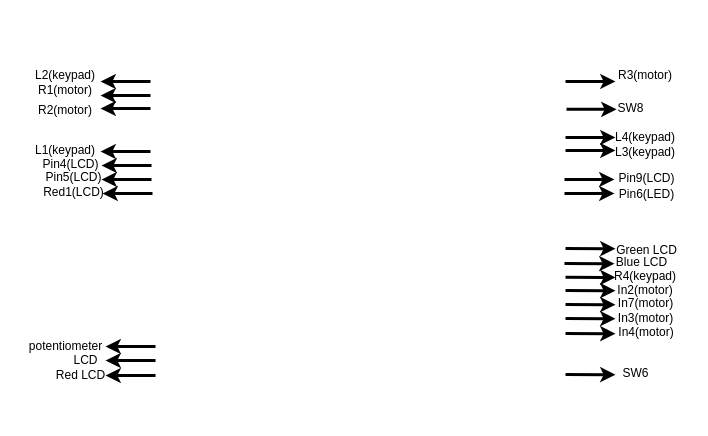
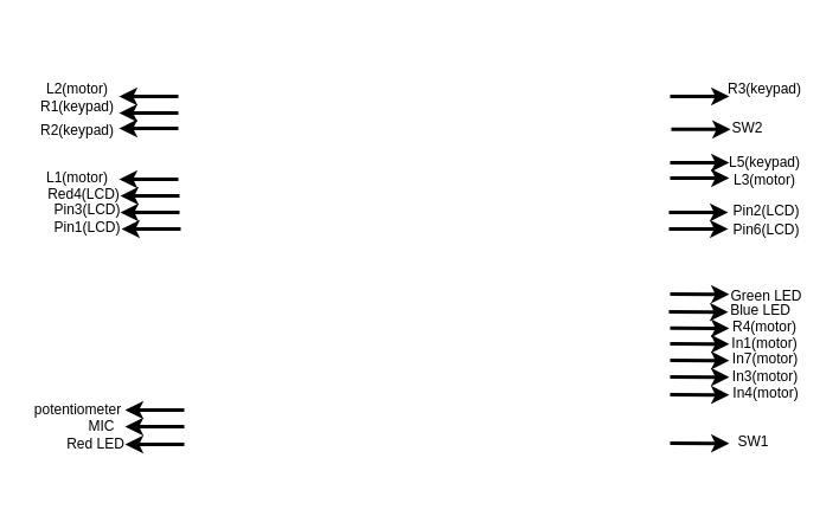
- <mxCell id="32" value="L2(keypad)" style="text;html=1;strokeColor=none;fillColor=none;align=center;verticalAlign=middle;whiteSpace=wrap;rounded=0;" vertex="1" parent="1"><mxGeometry x="40" y="65" width="50" height="20" as="geometry" /></mxCell>
+ <mxCell id="32" value="L2(motor)" style="text;html=1;strokeColor=none;fillColor=none;align=center;verticalAlign=middle;whiteSpace=wrap;rounded=0;" vertex="1" parent="1"><mxGeometry x="40" y="65" width="50" height="20" as="geometry" /></mxCell>
- <mxCell id="6" value="R3(motor)" style="text;html=1;strokeColor=none;fillColor=none;align=center;verticalAlign=middle;whiteSpace=wrap;rounded=0;" vertex="1" parent="1"><mxGeometry x="615" y="60" width="60" height="30" as="geometry" /></mxCell>
+ <mxCell id="6" value="R3(keypad)" style="text;html=1;strokeColor=none;fillColor=none;align=center;verticalAlign=middle;whiteSpace=wrap;rounded=0;" vertex="1" parent="1"><mxGeometry x="615" y="60" width="60" height="30" as="geometry" /></mxCell>
- <mxCell id="4" value="R1(motor)" style="text;html=1;strokeColor=none;fillColor=none;align=center;verticalAlign=middle;whiteSpace=wrap;rounded=0;" vertex="1" parent="1"><mxGeometry x="40" y="80" width="50" height="20" as="geometry" /></mxCell>
+ <mxCell id="4" value="R1(keypad)" style="text;html=1;strokeColor=none;fillColor=none;align=center;verticalAlign=middle;whiteSpace=wrap;rounded=0;" vertex="1" parent="1"><mxGeometry x="40" y="80" width="50" height="20" as="geometry" /></mxCell>
- <mxCell id="42" value="SW8" style="text;html=1;align=center;verticalAlign=middle;resizable=0;points=[];autosize=1;strokeColor=none;fillColor=none;fontSize=12;" vertex="1" parent="1"><mxGeometry x="610" y="98" width="40" height="20" as="geometry" /></mxCell>
+ <mxCell id="42" value="SW2" style="text;html=1;align=center;verticalAlign=middle;resizable=0;points=[];autosize=1;strokeColor=none;fillColor=none;fontSize=12;" vertex="1" parent="1"><mxGeometry x="610" y="98" width="40" height="20" as="geometry" /></mxCell>
- <mxCell id="5" value="R2(motor)" style="text;html=1;strokeColor=none;fillColor=none;align=center;verticalAlign=middle;whiteSpace=wrap;rounded=0;" vertex="1" parent="1"><mxGeometry x="40" y="100" width="50" height="20" as="geometry" /></mxCell>
+ <mxCell id="5" value="R2(keypad)" style="text;html=1;strokeColor=none;fillColor=none;align=center;verticalAlign=middle;whiteSpace=wrap;rounded=0;" vertex="1" parent="1"><mxGeometry x="40" y="100" width="50" height="20" as="geometry" /></mxCell>
- <mxCell id="33" value="L4(keypad)" style="text;html=1;strokeColor=none;fillColor=none;align=center;verticalAlign=middle;whiteSpace=wrap;rounded=0;" vertex="1" parent="1"><mxGeometry x="620" y="127" width="50" height="20" as="geometry" /></mxCell>
+ <mxCell id="33" value="L5(keypad)" style="text;html=1;strokeColor=none;fillColor=none;align=center;verticalAlign=middle;whiteSpace=wrap;rounded=0;" vertex="1" parent="1"><mxGeometry x="620" y="127" width="50" height="20" as="geometry" /></mxCell>
- <mxCell id="31" value="L1(keypad)" style="text;html=1;strokeColor=none;fillColor=none;align=center;verticalAlign=middle;whiteSpace=wrap;rounded=0;" vertex="1" parent="1"><mxGeometry x="40" y="140" width="50" height="20" as="geometry" /></mxCell>
+ <mxCell id="31" value="L1(motor)" style="text;html=1;strokeColor=none;fillColor=none;align=center;verticalAlign=middle;whiteSpace=wrap;rounded=0;" vertex="1" parent="1"><mxGeometry x="40" y="140" width="50" height="20" as="geometry" /></mxCell>
- <mxCell id="34" value="L3(keypad)" style="text;html=1;strokeColor=none;fillColor=none;align=center;verticalAlign=middle;whiteSpace=wrap;rounded=0;" vertex="1" parent="1"><mxGeometry x="620" y="142" width="50" height="20" as="geometry" /></mxCell>
+ <mxCell id="34" value="L3(motor)" style="text;html=1;strokeColor=none;fillColor=none;align=center;verticalAlign=middle;whiteSpace=wrap;rounded=0;" vertex="1" parent="1"><mxGeometry x="620" y="142" width="50" height="20" as="geometry" /></mxCell>
- <mxCell id="49" value="Pin4(LCD)" style="text;html=1;align=center;verticalAlign=middle;resizable=0;points=[];autosize=1;strokeColor=none;fillColor=none;fontSize=12;" vertex="1" parent="1"><mxGeometry x="35" y="154" width="70" height="20" as="geometry" /></mxCell>
+ <mxCell id="49" value="Red4(LCD)" style="text;html=1;align=center;verticalAlign=middle;resizable=0;points=[];autosize=1;strokeColor=none;fillColor=none;fontSize=12;" vertex="1" parent="1"><mxGeometry x="35" y="154" width="70" height="20" as="geometry" /></mxCell>
- <mxCell id="48" value="Pin5(LCD)" style="text;html=1;align=center;verticalAlign=middle;resizable=0;points=[];autosize=1;strokeColor=none;fillColor=none;fontSize=12;" vertex="1" parent="1"><mxGeometry x="38" y="167" width="70" height="20" as="geometry" /></mxCell>
+ <mxCell id="48" value="Pin3(LCD)" style="text;html=1;align=center;verticalAlign=middle;resizable=0;points=[];autosize=1;strokeColor=none;fillColor=none;fontSize=12;" vertex="1" parent="1"><mxGeometry x="38" y="167" width="70" height="20" as="geometry" /></mxCell>
- <mxCell id="47" value="Pin9(LCD)" style="text;html=1;align=center;verticalAlign=middle;resizable=0;points=[];autosize=1;strokeColor=none;fillColor=none;fontSize=12;" vertex="1" parent="1"><mxGeometry x="611" y="168" width="70" height="20" as="geometry" /></mxCell>
+ <mxCell id="47" value="Pin2(LCD)" style="text;html=1;align=center;verticalAlign=middle;resizable=0;points=[];autosize=1;strokeColor=none;fillColor=none;fontSize=12;" vertex="1" parent="1"><mxGeometry x="611" y="168" width="70" height="20" as="geometry" /></mxCell>
- <mxCell id="46" value="Red1(LCD)" style="text;html=1;align=center;verticalAlign=middle;resizable=0;points=[];autosize=1;strokeColor=none;fillColor=none;fontSize=12;" vertex="1" parent="1"><mxGeometry x="38" y="182" width="70" height="20" as="geometry" /></mxCell>
+ <mxCell id="46" value="Pin1(LCD)" style="text;html=1;align=center;verticalAlign=middle;resizable=0;points=[];autosize=1;strokeColor=none;fillColor=none;fontSize=12;" vertex="1" parent="1"><mxGeometry x="38" y="182" width="70" height="20" as="geometry" /></mxCell>
- <mxCell id="50" value="Pin6(LED)" style="text;html=1;align=center;verticalAlign=middle;resizable=0;points=[];autosize=1;strokeColor=none;fillColor=none;fontSize=12;" vertex="1" parent="1"><mxGeometry x="611" y="184" width="70" height="20" as="geometry" /></mxCell>
+ <mxCell id="50" value="Pin6(LCD)" style="text;html=1;align=center;verticalAlign=middle;resizable=0;points=[];autosize=1;strokeColor=none;fillColor=none;fontSize=12;" vertex="1" parent="1"><mxGeometry x="611" y="184" width="70" height="20" as="geometry" /></mxCell>
- <mxCell id="40" value="Green LCD" style="text;html=1;align=center;verticalAlign=middle;resizable=0;points=[];autosize=1;strokeColor=none;fillColor=none;fontSize=12;" vertex="1" parent="1"><mxGeometry x="606" y="240" width="80" height="20" as="geometry" /></mxCell>
+ <mxCell id="40" value="Green LED" style="text;html=1;align=center;verticalAlign=middle;resizable=0;points=[];autosize=1;strokeColor=none;fillColor=none;fontSize=12;" vertex="1" parent="1"><mxGeometry x="606" y="240" width="80" height="20" as="geometry" /></mxCell>
- <mxCell id="41" value="Blue LCD" style="text;html=1;align=center;verticalAlign=middle;resizable=0;points=[];autosize=1;strokeColor=none;fillColor=none;fontSize=12;" vertex="1" parent="1"><mxGeometry x="606" y="252" width="70" height="20" as="geometry" /></mxCell>
+ <mxCell id="41" value="Blue LED" style="text;html=1;align=center;verticalAlign=middle;resizable=0;points=[];autosize=1;strokeColor=none;fillColor=none;fontSize=12;" vertex="1" parent="1"><mxGeometry x="606" y="252" width="70" height="20" as="geometry" /></mxCell>
- <mxCell id="7" value="R4(keypad)" style="text;html=1;strokeColor=none;fillColor=none;align=center;verticalAlign=middle;whiteSpace=wrap;rounded=0;" vertex="1" parent="1"><mxGeometry x="620" y="266" width="50" height="20" as="geometry" /></mxCell>
+ <mxCell id="7" value="R4(motor)" style="text;html=1;strokeColor=none;fillColor=none;align=center;verticalAlign=middle;whiteSpace=wrap;rounded=0;" vertex="1" parent="1"><mxGeometry x="620" y="266" width="50" height="20" as="geometry" /></mxCell>
- <mxCell id="35" value="In2(motor)" style="text;html=1;strokeColor=none;fillColor=none;align=center;verticalAlign=middle;whiteSpace=wrap;rounded=0;strokeWidth=1;fontSize=12;" vertex="1" parent="1"><mxGeometry x="625" y="280" width="40" height="20" as="geometry" /></mxCell>
+ <mxCell id="35" value="In1(motor)" style="text;html=1;strokeColor=none;fillColor=none;align=center;verticalAlign=middle;whiteSpace=wrap;rounded=0;strokeWidth=1;fontSize=12;" vertex="1" parent="1"><mxGeometry x="625" y="280" width="40" height="20" as="geometry" /></mxCell>
- <mxCell id="44" value="LCD" style="text;html=1;align=center;verticalAlign=middle;resizable=0;points=[];autosize=1;strokeColor=none;fillColor=none;fontSize=12;" vertex="1" parent="1"><mxGeometry x="65" y="350" width="40" height="20" as="geometry" /></mxCell>
+ <mxCell id="44" value="MIC" style="text;html=1;align=center;verticalAlign=middle;resizable=0;points=[];autosize=1;strokeColor=none;fillColor=none;fontSize=12;" vertex="1" parent="1"><mxGeometry x="65" y="350" width="40" height="20" as="geometry" /></mxCell>
- <mxCell id="39" value="SW6" style="text;html=1;align=center;verticalAlign=middle;resizable=0;points=[];autosize=1;strokeColor=none;fillColor=none;fontSize=12;" vertex="1" parent="1"><mxGeometry x="615" y="363" width="40" height="20" as="geometry" /></mxCell>
+ <mxCell id="39" value="SW1" style="text;html=1;align=center;verticalAlign=middle;resizable=0;points=[];autosize=1;strokeColor=none;fillColor=none;fontSize=12;" vertex="1" parent="1"><mxGeometry x="615" y="363" width="40" height="20" as="geometry" /></mxCell>
- <mxCell id="45" value="Red LCD" style="text;html=1;align=center;verticalAlign=middle;resizable=0;points=[];autosize=1;strokeColor=none;fillColor=none;fontSize=12;" vertex="1" parent="1"><mxGeometry x="50" y="365" width="60" height="20" as="geometry" /></mxCell>
+ <mxCell id="45" value="Red LED" style="text;html=1;align=center;verticalAlign=middle;resizable=0;points=[];autosize=1;strokeColor=none;fillColor=none;fontSize=12;" vertex="1" parent="1"><mxGeometry x="50" y="365" width="60" height="20" as="geometry" /></mxCell>
